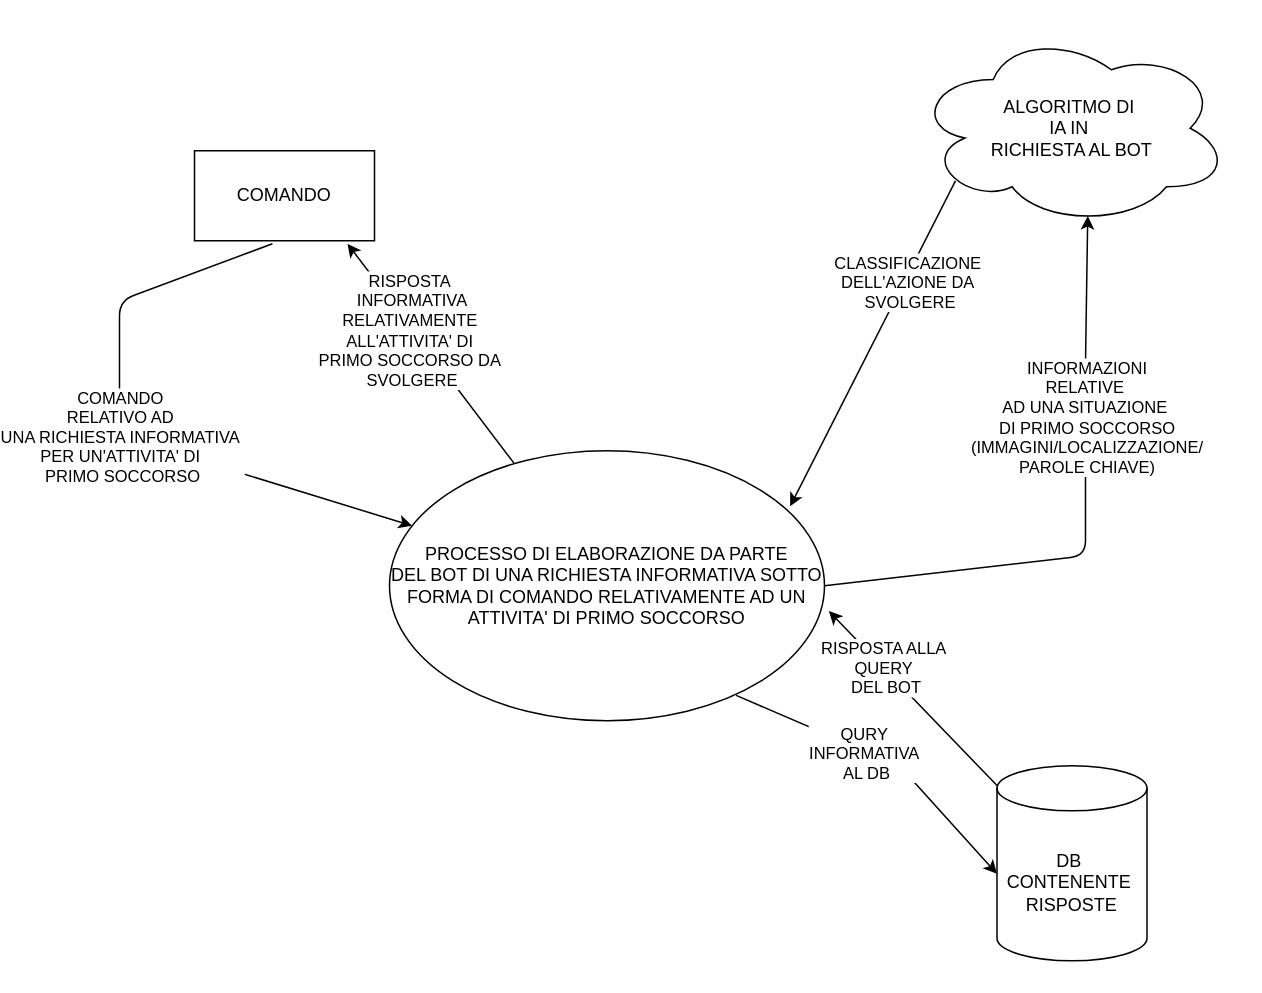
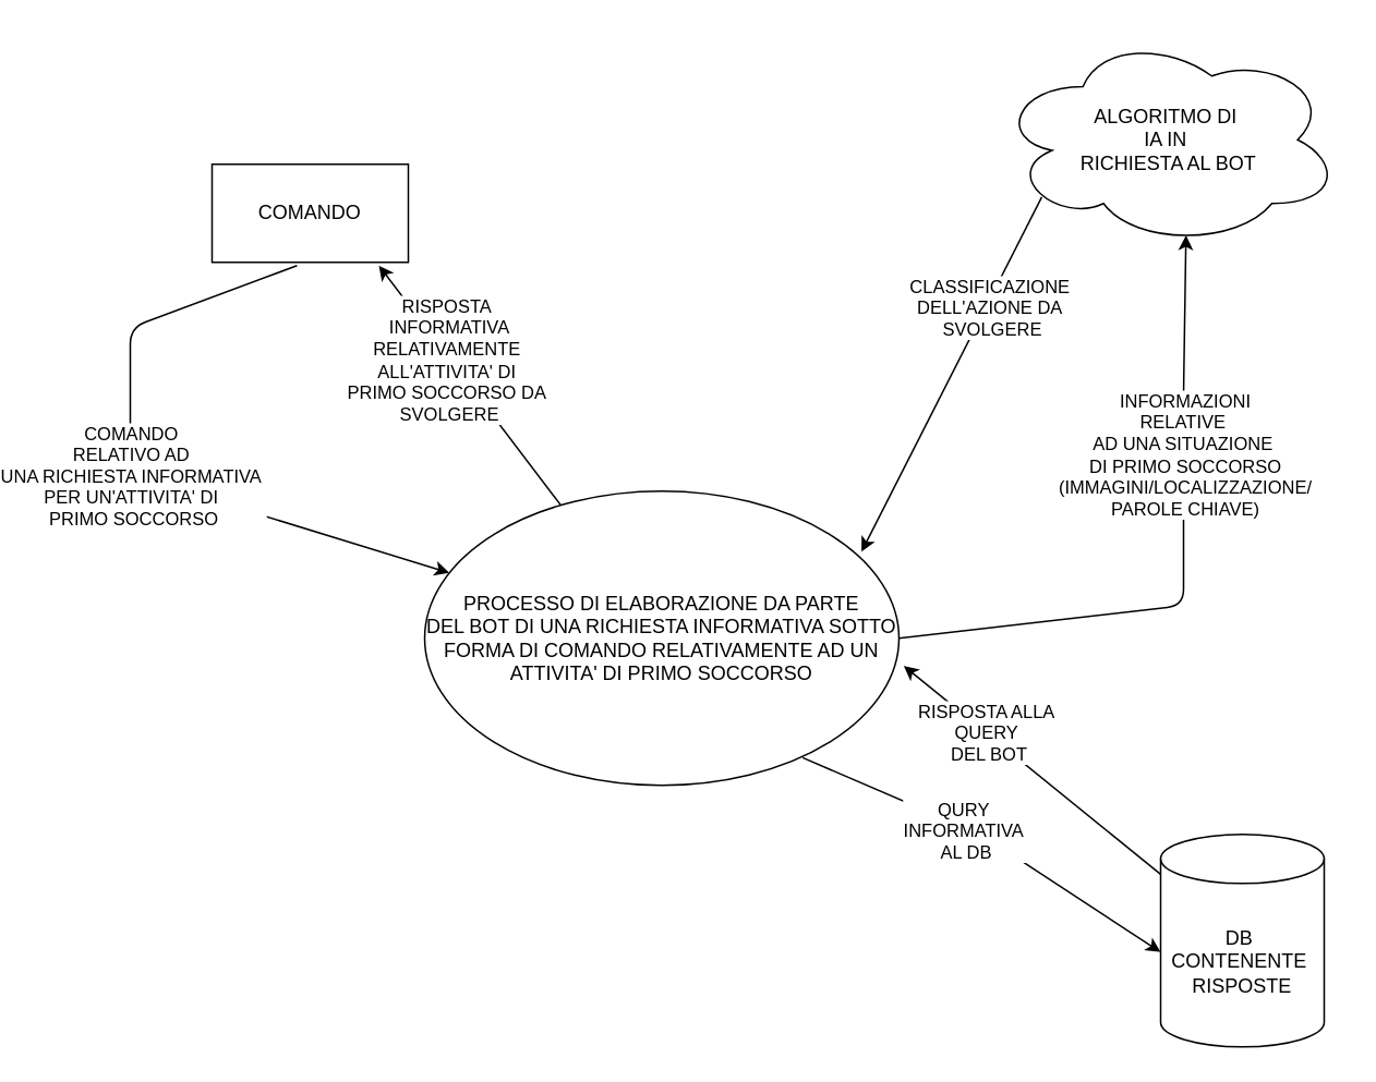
- <mxCell id="7" value="DB&amp;nbsp;&lt;br&gt;CONTENENTE&amp;nbsp;&lt;br&gt;RISPOSTE" style="shape=cylinder3;whiteSpace=wrap;html=1;boundedLbl=1;backgroundOutline=1;size=15;" parent="1" vertex="1"><mxGeometry x="605" y="510" width="100" height="130" as="geometry" /></mxCell>
+ <mxCell id="7" value="DB&amp;nbsp;&lt;br&gt;CONTENENTE&amp;nbsp;&lt;br&gt;RISPOSTE" style="shape=cylinder3;whiteSpace=wrap;html=1;boundedLbl=1;backgroundOutline=1;size=15;" parent="1" vertex="1"><mxGeometry x="650" y="510" width="100" height="130" as="geometry" /></mxCell>
